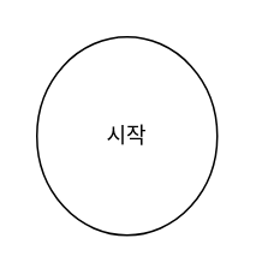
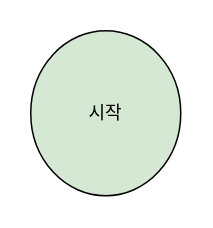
- <mxCell id="2" value="시작" style="ellipse;whiteSpace=wrap;html=1;" vertex="1" parent="1"><mxGeometry x="20" y="20" width="100" height="110" as="geometry" /></mxCell>
+ <mxCell id="2" value="시작" style="ellipse;whiteSpace=wrap;html=1;fillColor=#d5e8d4;" vertex="1" parent="1"><mxGeometry x="20" y="20" width="100" height="110" as="geometry" /></mxCell>
